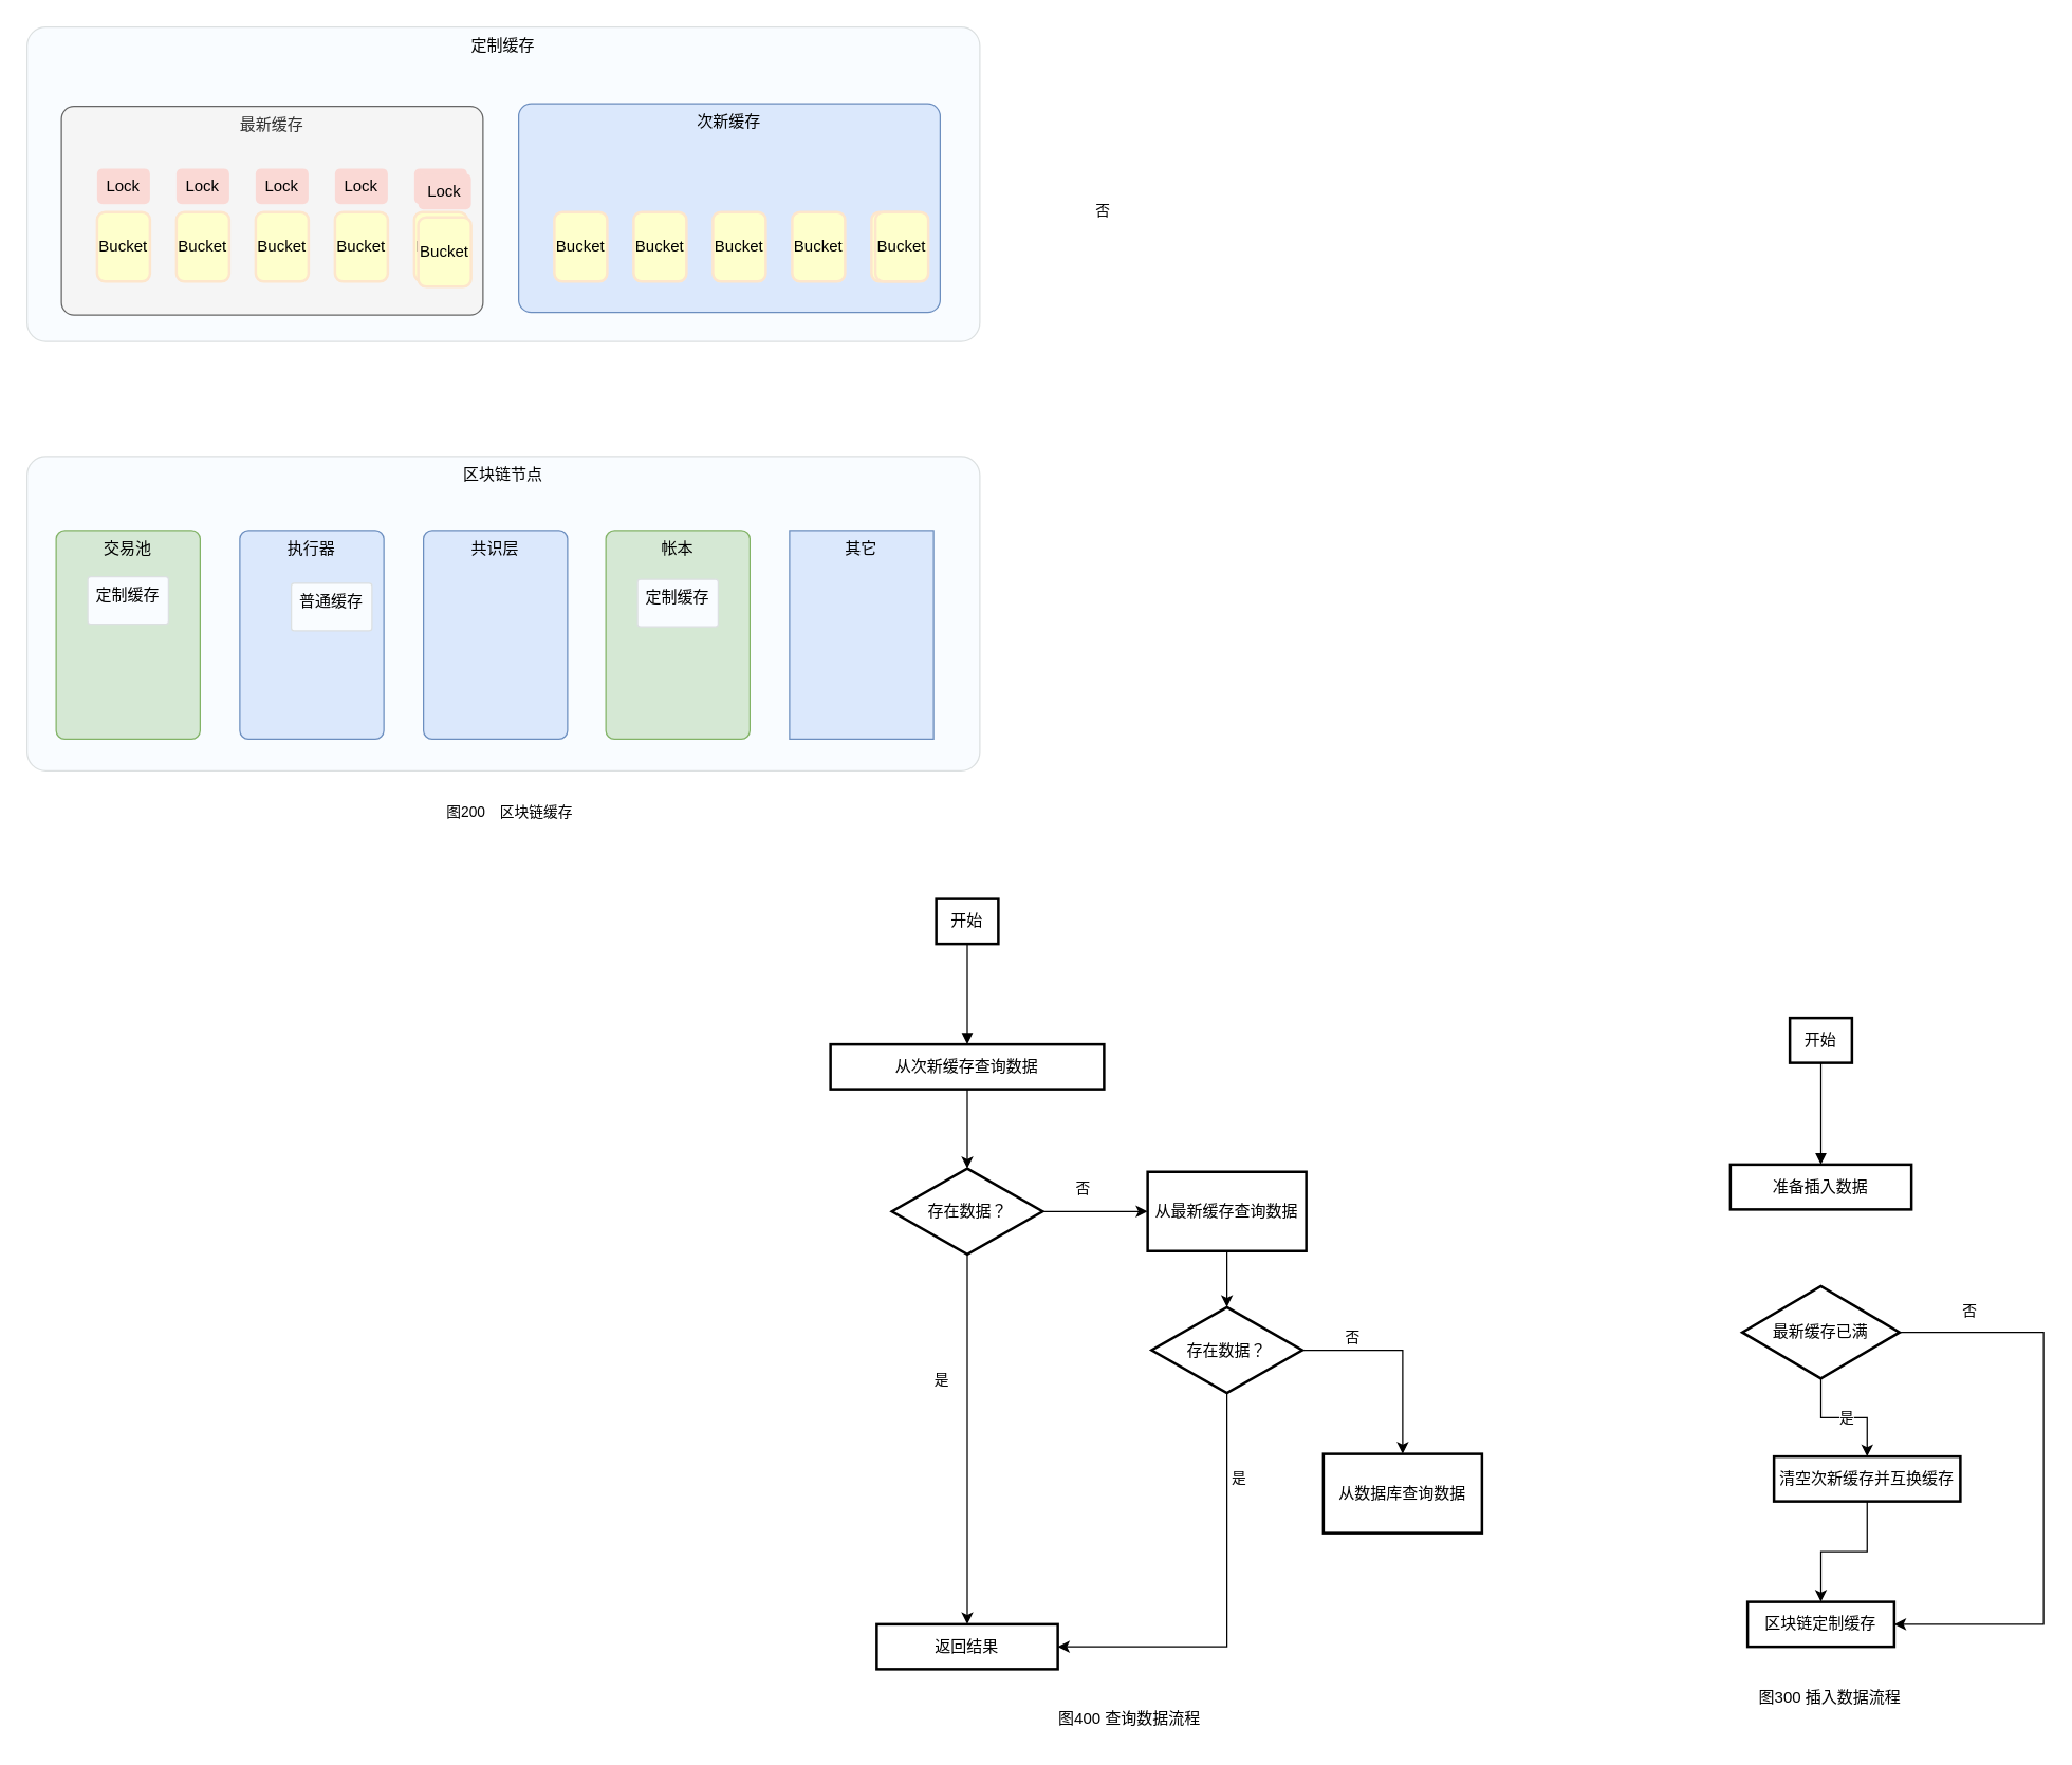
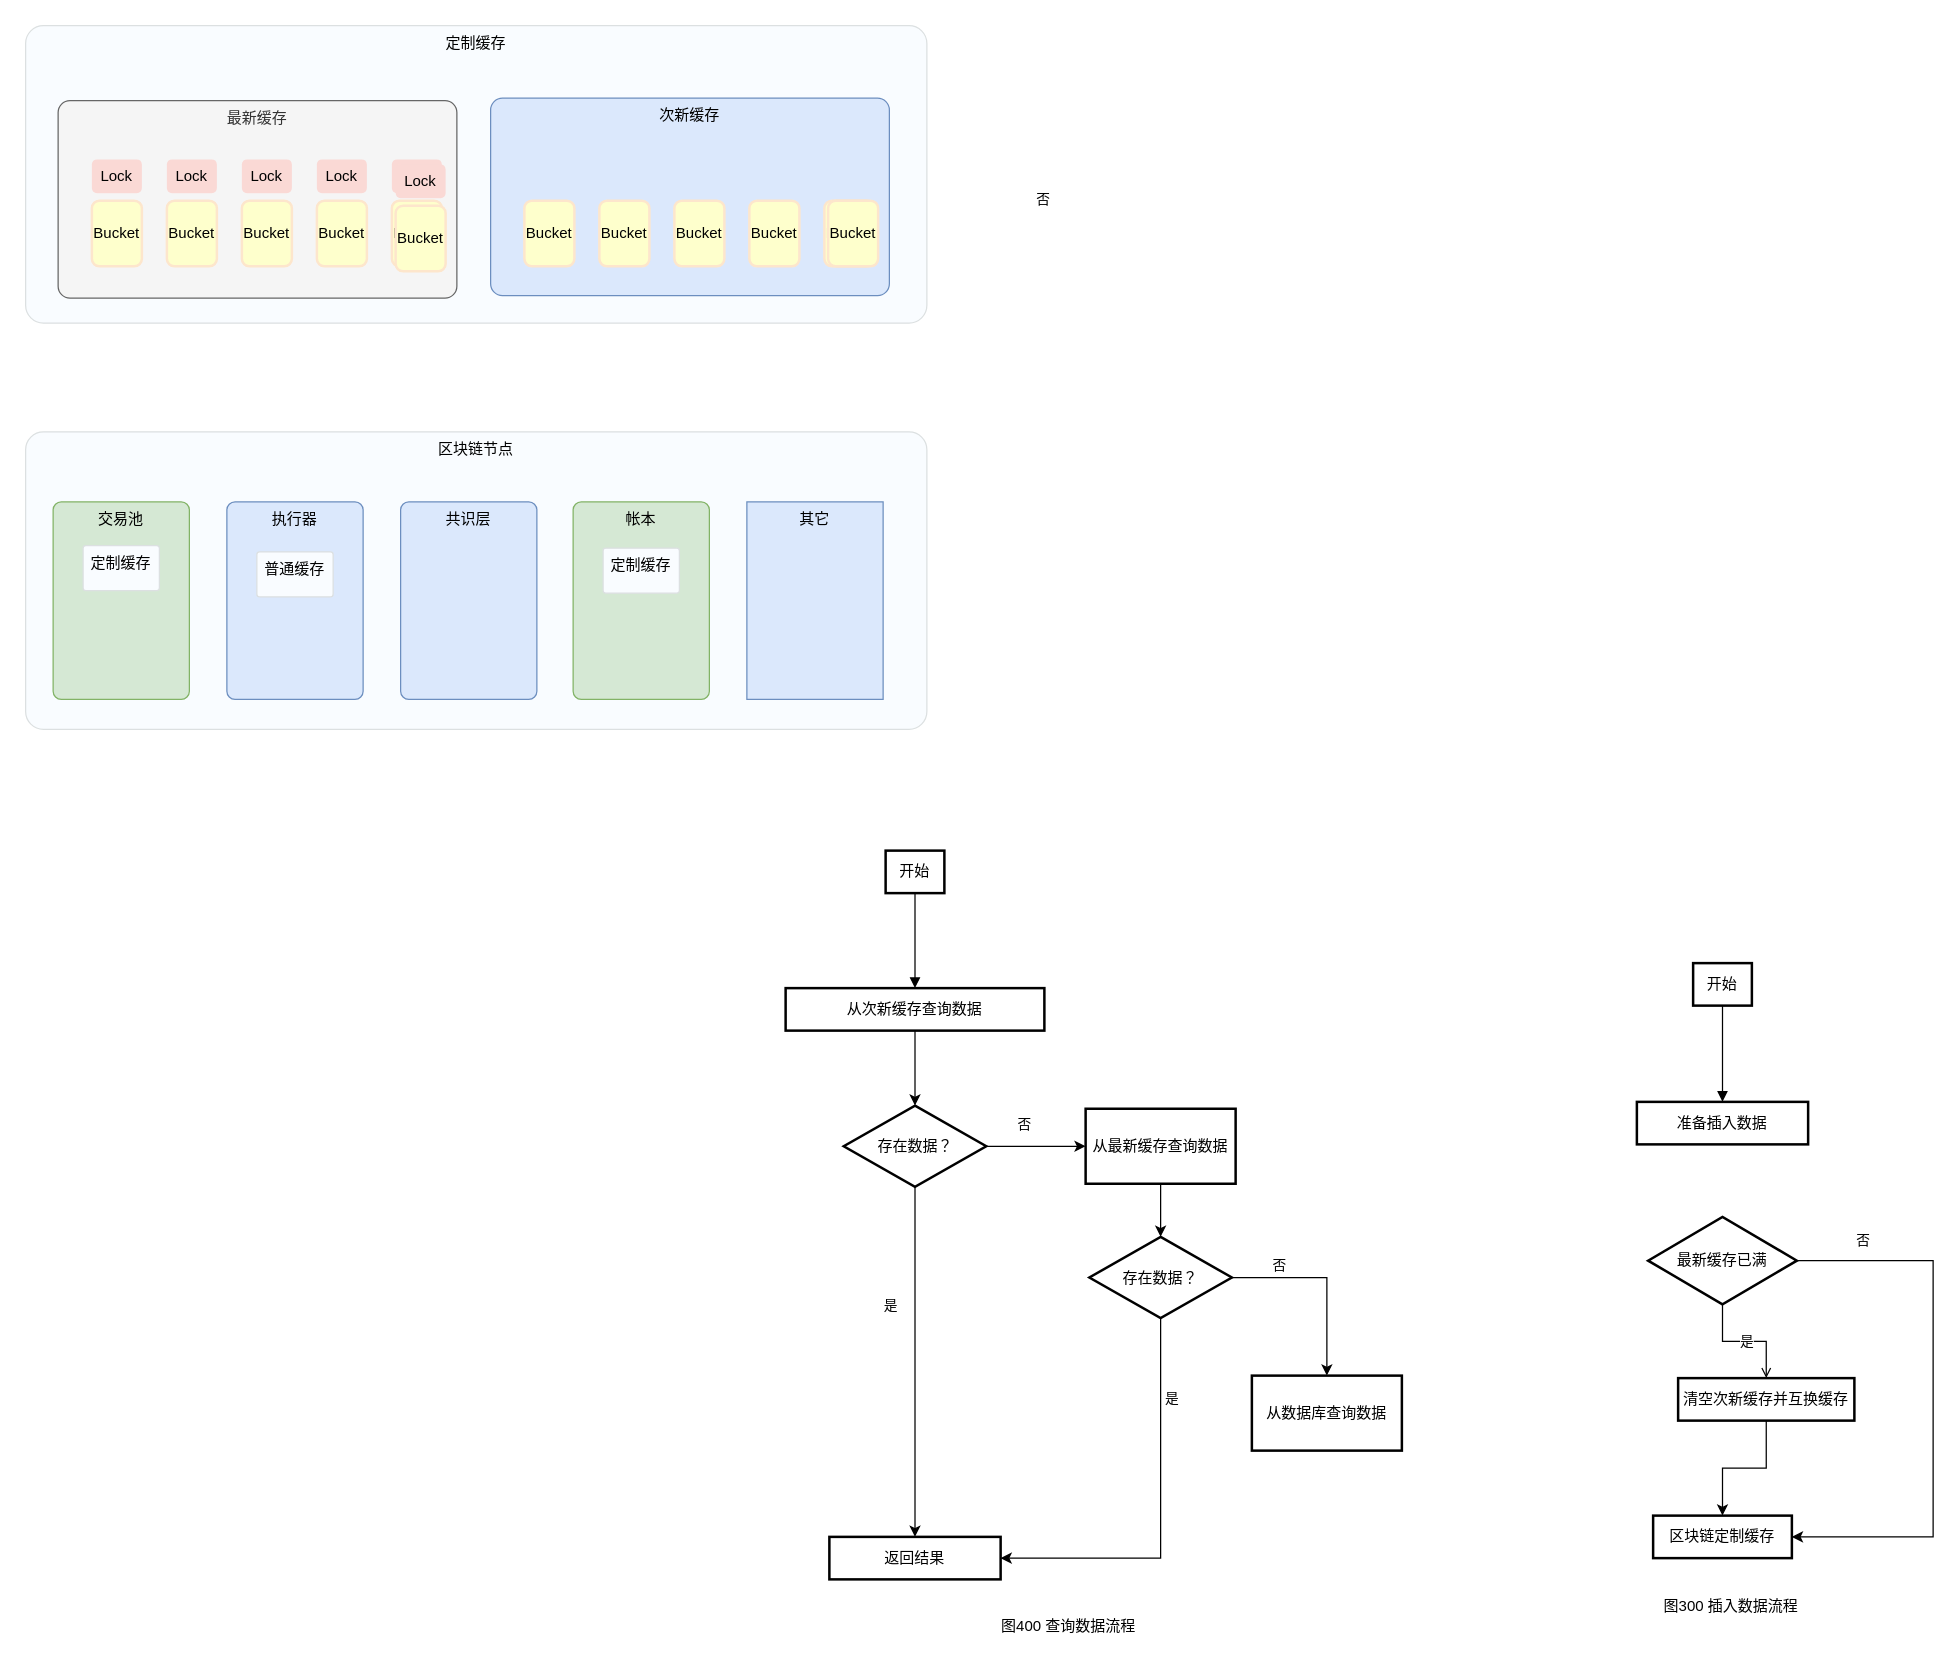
- <mxCell id="43" value="普通缓存&lt;br&gt;" style="rounded=1;whiteSpace=wrap;html=1;arcSize=6;fillColor=#f9fcff;strokeColor=#dce0e1;verticalAlign=top;" vertex="1" parent="1"><mxGeometry x="220" y="441" width="61" height="36" as="geometry" /></mxCell>
+ <mxCell id="43" value="普通缓存&lt;br&gt;" style="rounded=1;whiteSpace=wrap;html=1;arcSize=6;fillColor=#f9fcff;strokeColor=#dce0e1;verticalAlign=top;" vertex="1" parent="1"><mxGeometry x="205" y="441" width="61" height="36" as="geometry" /></mxCell>
- <mxCell id="44" value="图200　区块链缓存" style="text;html=1;strokeColor=none;fillColor=none;align=center;verticalAlign=middle;whiteSpace=wrap;rounded=0;fontSize=11;fontFamily=Helvetica;fontColor=default;" vertex="1" parent="1"><mxGeometry x="271" y="599" width="229" height="30" as="geometry" /></mxCell>
- <mxCell id="58" style="edgeStyle=orthogonalEdgeStyle;rounded=0;orthogonalLoop=1;jettySize=auto;html=1;entryX=0.5;entryY=0;entryDx=0;entryDy=0;" edge="1" parent="1" source="62" target="65"><mxGeometry relative="1" as="geometry" /></mxCell>
+ <mxCell id="58" style="edgeStyle=orthogonalEdgeStyle;rounded=0;orthogonalLoop=1;jettySize=auto;html=1;entryX=0.5;entryY=0;entryDx=0;entryDy=0;endArrow=open;" edge="1" parent="1" source="62" target="65"><mxGeometry relative="1" as="geometry" /></mxCell>
